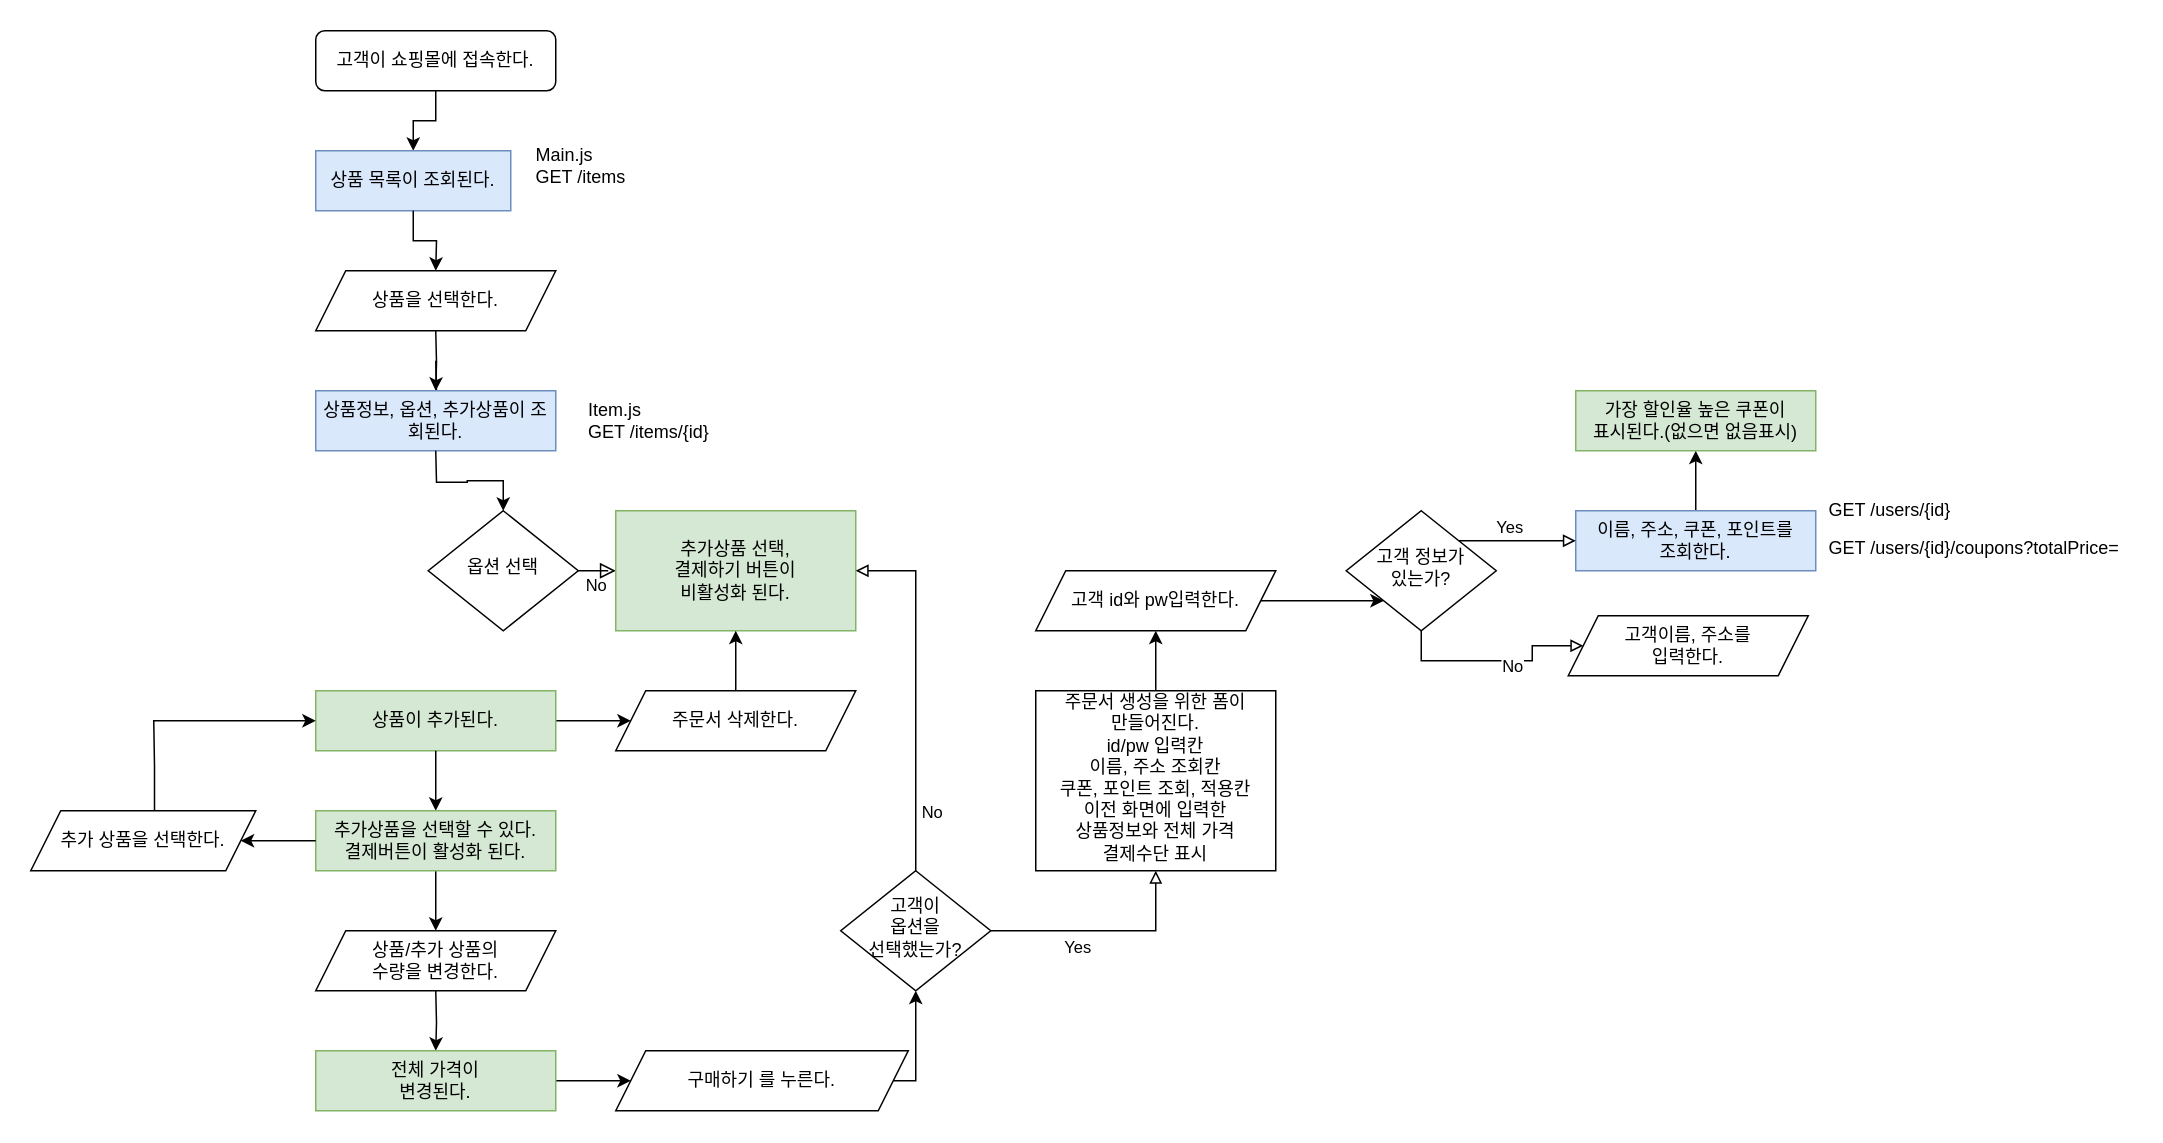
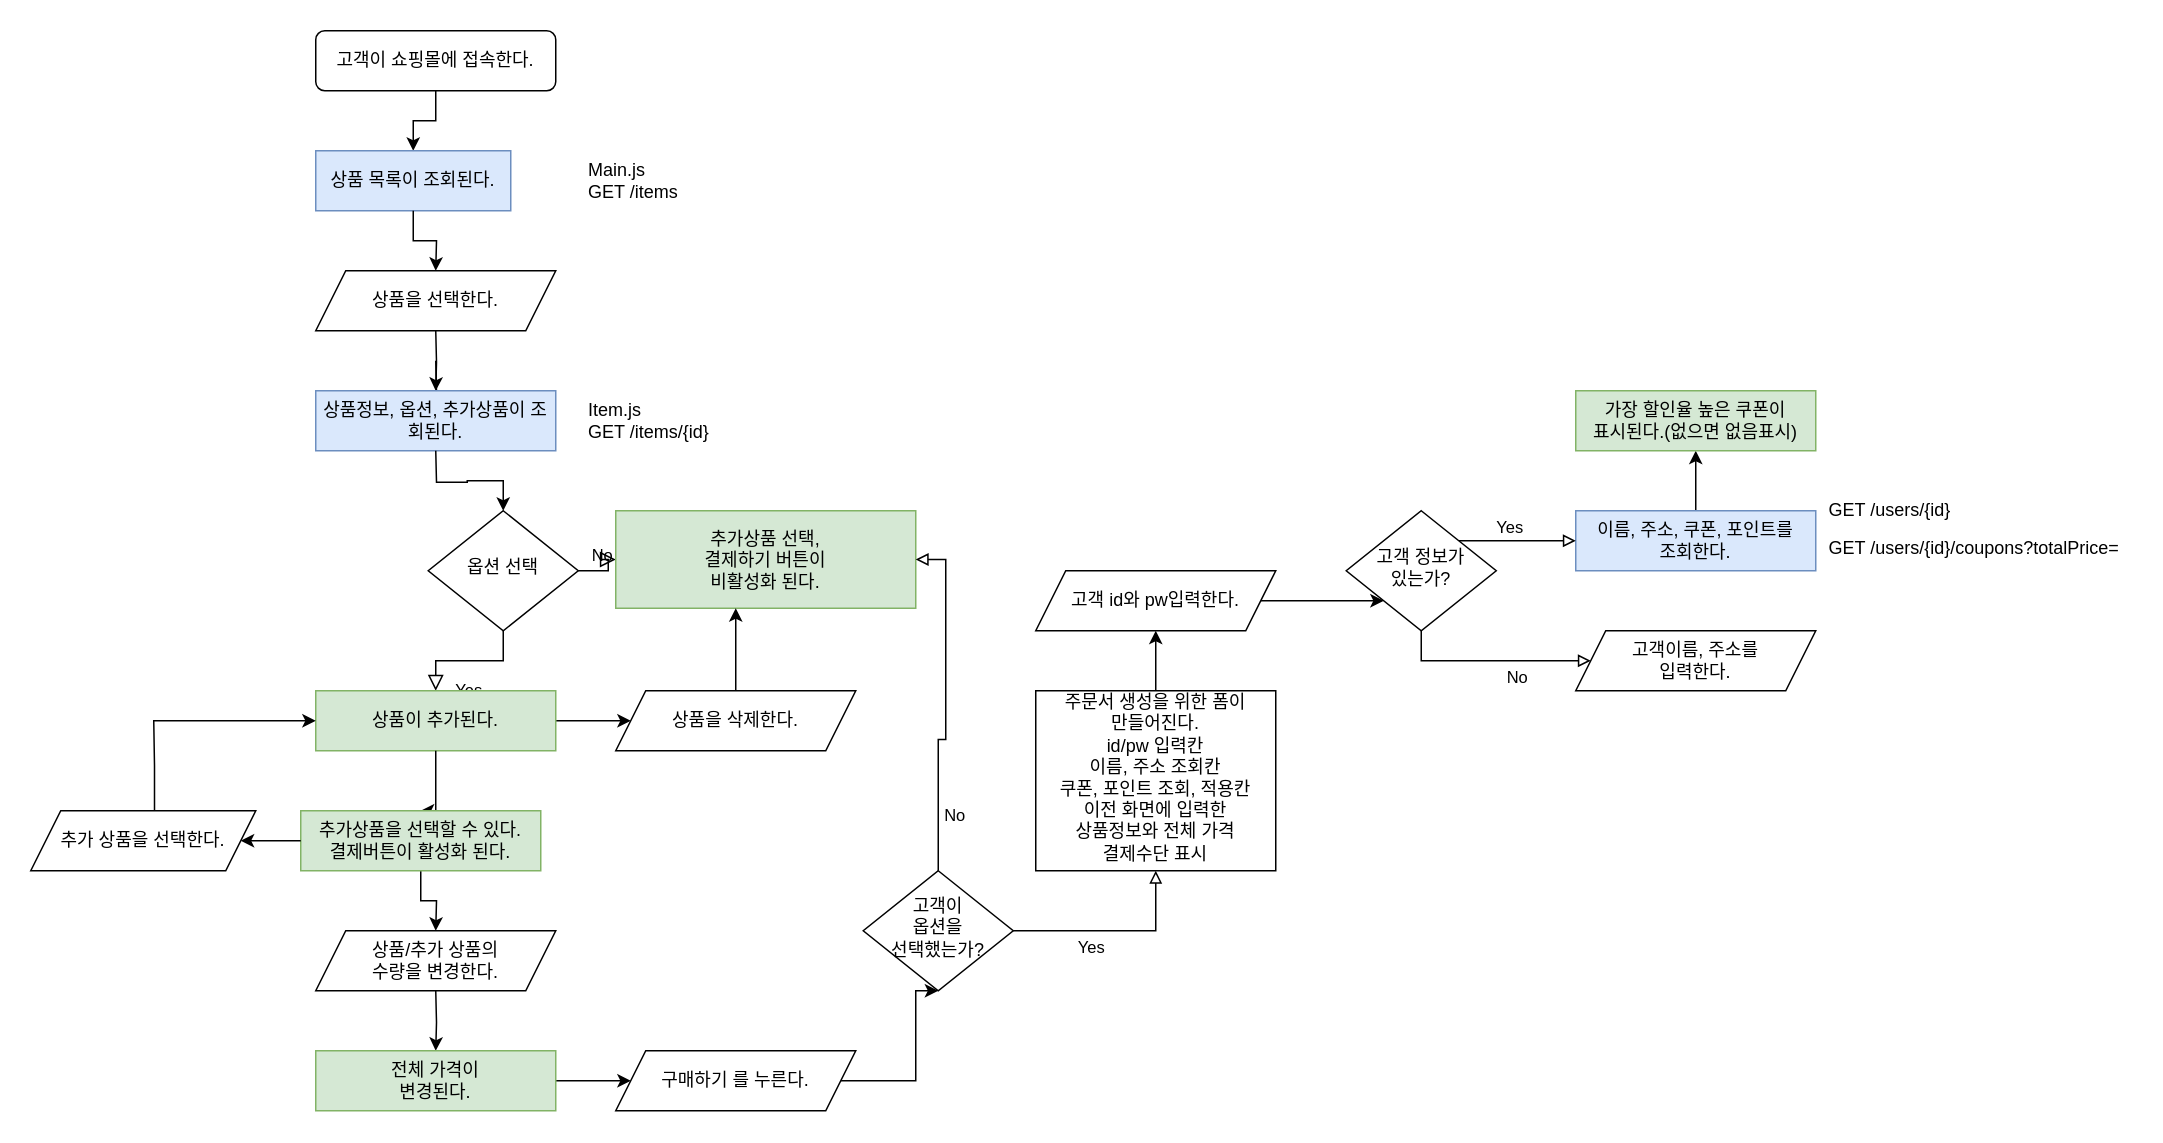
- <mxCell id="12" value="Main.js&lt;br&gt;GET /items" style="text;html=1;strokeColor=none;fillColor=none;align=left;verticalAlign=middle;whiteSpace=wrap;rounded=0;" vertex="1" parent="1"><mxGeometry x="355" y="95" width="170" height="30" as="geometry" /></mxCell>
+ <mxCell id="12" value="Main.js&lt;br&gt;GET /items" style="text;html=1;strokeColor=none;fillColor=none;align=left;verticalAlign=middle;whiteSpace=wrap;rounded=0;" vertex="1" parent="1"><mxGeometry x="390" y="105" width="170" height="30" as="geometry" /></mxCell>
- <mxCell id="6" value="추가상품 선택, &lt;br&gt;결제하기 버튼이 &lt;br&gt;비활성화 된다." style="rounded=0;whiteSpace=wrap;html=1;fontSize=12;glass=0;strokeWidth=1;shadow=0;fillColor=#d5e8d4;strokeColor=#82b366;" parent="1" vertex="1"><mxGeometry x="410" y="340" width="160" height="80" as="geometry" /></mxCell>
+ <mxCell id="6" value="추가상품 선택, &lt;br&gt;결제하기 버튼이 &lt;br&gt;비활성화 된다." style="rounded=0;whiteSpace=wrap;html=1;fontSize=12;glass=0;strokeWidth=1;shadow=0;fillColor=#d5e8d4;strokeColor=#82b366;" parent="1" vertex="1"><mxGeometry x="410" y="340" width="200" height="65" as="geometry" /></mxCell>
- <mxCell id="53" value="고객이름, 주소를&lt;br&gt;입력한다." style="shape=parallelogram;perimeter=parallelogramPerimeter;whiteSpace=wrap;html=1;fixedSize=1;" vertex="1" parent="1"><mxGeometry x="1045" y="410" width="160" height="40" as="geometry" /></mxCell>
+ <mxCell id="53" value="고객이름, 주소를&lt;br&gt;입력한다." style="shape=parallelogram;perimeter=parallelogramPerimeter;whiteSpace=wrap;html=1;fixedSize=1;" vertex="1" parent="1"><mxGeometry x="1050" y="420" width="160" height="40" as="geometry" /></mxCell>
+ <mxCell id="3" value="Yes" style="rounded=0;html=1;jettySize=auto;orthogonalLoop=1;fontSize=11;endArrow=block;endFill=0;endSize=8;strokeWidth=1;shadow=0;labelBackgroundColor=none;edgeStyle=orthogonalEdgeStyle;entryX=0.5;entryY=0;entryDx=0;entryDy=0;" parent="1" source="5" target="17" edge="1"><mxGeometry y="20" relative="1" as="geometry"><mxPoint as="offset" /><mxPoint x="290" y="430" as="targetPoint" /></mxGeometry></mxCell>
- <mxCell id="38" value="&lt;span style=&quot;&quot;&gt;주문서 삭제한다.&lt;/span&gt;" style="shape=parallelogram;perimeter=parallelogramPerimeter;whiteSpace=wrap;html=1;fixedSize=1;" vertex="1" parent="1"><mxGeometry x="410" y="460" width="160" height="40" as="geometry" /></mxCell>
+ <mxCell id="38" value="&lt;span style=&quot;&quot;&gt;상품을 삭제한다.&lt;/span&gt;" style="shape=parallelogram;perimeter=parallelogramPerimeter;whiteSpace=wrap;html=1;fixedSize=1;" vertex="1" parent="1"><mxGeometry x="410" y="460" width="160" height="40" as="geometry" /></mxCell>
- <mxCell id="21" value="&lt;span style=&quot;&quot;&gt;추가상품을 선택할 수 있다.&lt;/span&gt;&lt;br style=&quot;&quot;&gt;&lt;span style=&quot;&quot;&gt;결제버튼이 활성화 된다.&lt;/span&gt;" style="rounded=0;whiteSpace=wrap;html=1;fontSize=12;glass=0;strokeWidth=1;shadow=0;fillColor=#d5e8d4;strokeColor=#82b366;" vertex="1" parent="1"><mxGeometry x="210" y="540" width="160" height="40" as="geometry" /></mxCell>
+ <mxCell id="21" value="&lt;span style=&quot;&quot;&gt;추가상품을 선택할 수 있다.&lt;/span&gt;&lt;br style=&quot;&quot;&gt;&lt;span style=&quot;&quot;&gt;결제버튼이 활성화 된다.&lt;/span&gt;" style="rounded=0;whiteSpace=wrap;html=1;fontSize=12;glass=0;strokeWidth=1;shadow=0;fillColor=#d5e8d4;strokeColor=#82b366;" vertex="1" parent="1"><mxGeometry x="200" y="540" width="160" height="40" as="geometry" /></mxCell>
- <mxCell id="34" value="고객이 &lt;br&gt;옵션을 &lt;br&gt;선택했는가?" style="rhombus;whiteSpace=wrap;html=1;shadow=0;fontFamily=Helvetica;fontSize=12;align=center;strokeWidth=1;spacing=6;spacingTop=-4;" vertex="1" parent="1"><mxGeometry x="560" y="580" width="100" height="80" as="geometry" /></mxCell>
+ <mxCell id="34" value="고객이 &lt;br&gt;옵션을 &lt;br&gt;선택했는가?" style="rhombus;whiteSpace=wrap;html=1;shadow=0;fontFamily=Helvetica;fontSize=12;align=center;strokeWidth=1;spacing=6;spacingTop=-4;" vertex="1" parent="1"><mxGeometry x="575" y="580" width="100" height="80" as="geometry" /></mxCell>
- <mxCell id="41" value="구매하기 를 누른다." style="shape=parallelogram;perimeter=parallelogramPerimeter;whiteSpace=wrap;html=1;fixedSize=1;" vertex="1" parent="1"><mxGeometry x="410" y="700" width="195" height="40" as="geometry" /></mxCell>
+ <mxCell id="41" value="구매하기 를 누른다." style="shape=parallelogram;perimeter=parallelogramPerimeter;whiteSpace=wrap;html=1;fixedSize=1;" vertex="1" parent="1"><mxGeometry x="410" y="700" width="160" height="40" as="geometry" /></mxCell>
